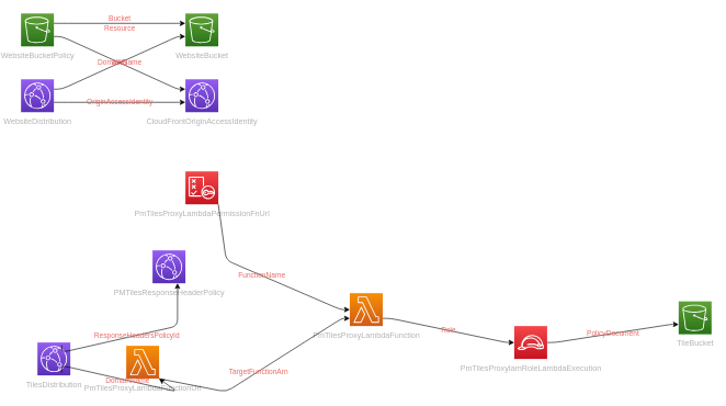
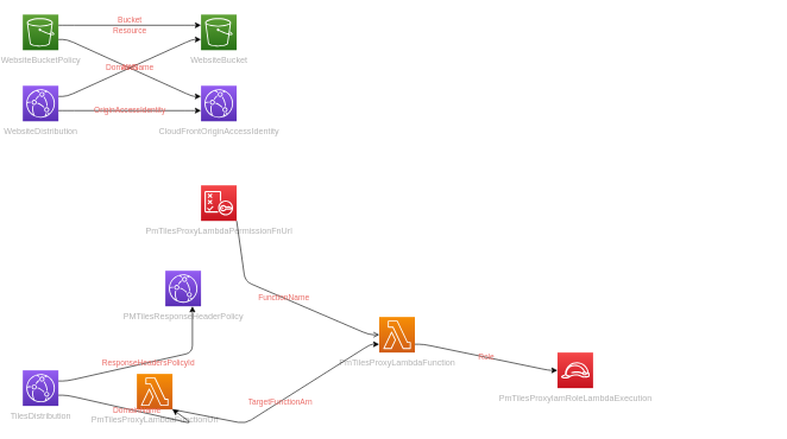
- <mxCell id="15" value="FunctionName" style="edgeStyle=orthogonalEdgeStyle;rounded=1;orthogonalLoop=1;jettySize=auto;html=1;labelBackgroundColor=none;fontColor=#EA6B66;noEdgeStyle=1;orthogonal=1;" parent="1" source="4" target="2" edge="1"><mxGeometry relative="1" as="geometry"><Array as="points"><mxPoint x="332" y="395" /><mxPoint x="506" y="470" /></Array></mxGeometry></mxCell>
+ <mxCell id="15" value="FunctionName" style="edgeStyle=orthogonalEdgeStyle;rounded=1;orthogonalLoop=1;jettySize=auto;html=1;labelBackgroundColor=none;fontColor=#EA6B66;noEdgeStyle=1;orthogonal=1;endArrow=open;" parent="1" source="4" target="2" edge="1"><mxGeometry relative="1" as="geometry"><Array as="points"><mxPoint x="332" y="395" /><mxPoint x="506" y="470" /></Array></mxGeometry></mxCell>
- <mxCell id="7" value="TileBucket" style="outlineConnect=0;fontColor=#B3B3B3;gradientColor=#60A337;gradientDirection=north;fillColor=#277116;strokeColor=#ffffff;dashed=0;verticalLabelPosition=bottom;verticalAlign=top;align=center;html=1;fontSize=12;fontStyle=0;aspect=fixed;shape=mxgraph.aws4.resourceIcon;resIcon=mxgraph.aws4.s3;" parent="1" vertex="1"><mxGeometry x="1020" y="457.5" width="50" height="50" as="geometry" /></mxCell>
- <mxCell id="16" value="PolicyDocument" style="edgeStyle=orthogonalEdgeStyle;rounded=1;orthogonalLoop=1;jettySize=auto;html=1;labelBackgroundColor=none;fontColor=#EA6B66;noEdgeStyle=1;orthogonal=1;" parent="1" source="5" target="7" edge="1"><mxGeometry relative="1" as="geometry"><Array as="points"><mxPoint x="832" y="520" /><mxPoint x="1008" y="492.5" /></Array></mxGeometry></mxCell>
- <mxCell id="12" value="TilesDistribution" style="outlineConnect=0;fontColor=#B3B3B3;gradientColor=#945DF2;gradientDirection=north;fillColor=#5A30B5;strokeColor=#ffffff;dashed=0;verticalLabelPosition=bottom;verticalAlign=top;align=center;html=1;fontSize=12;fontStyle=0;aspect=fixed;shape=mxgraph.aws4.resourceIcon;resIcon=mxgraph.aws4.cloudfront;" parent="1" vertex="1"><mxGeometry x="45" y="520" width="50" height="50" as="geometry" /></mxCell>
+ <mxCell id="12" value="TilesDistribution" style="outlineConnect=0;fontColor=#B3B3B3;gradientColor=#945DF2;gradientDirection=north;fillColor=#5A30B5;strokeColor=#ffffff;dashed=0;verticalLabelPosition=bottom;verticalAlign=top;align=center;html=1;fontSize=12;fontStyle=0;aspect=fixed;shape=mxgraph.aws4.resourceIcon;resIcon=mxgraph.aws4.cloudfront;" parent="1" vertex="1"><mxGeometry y="520" width="50" height="50" as="geometry" x="20" /></mxCell>
